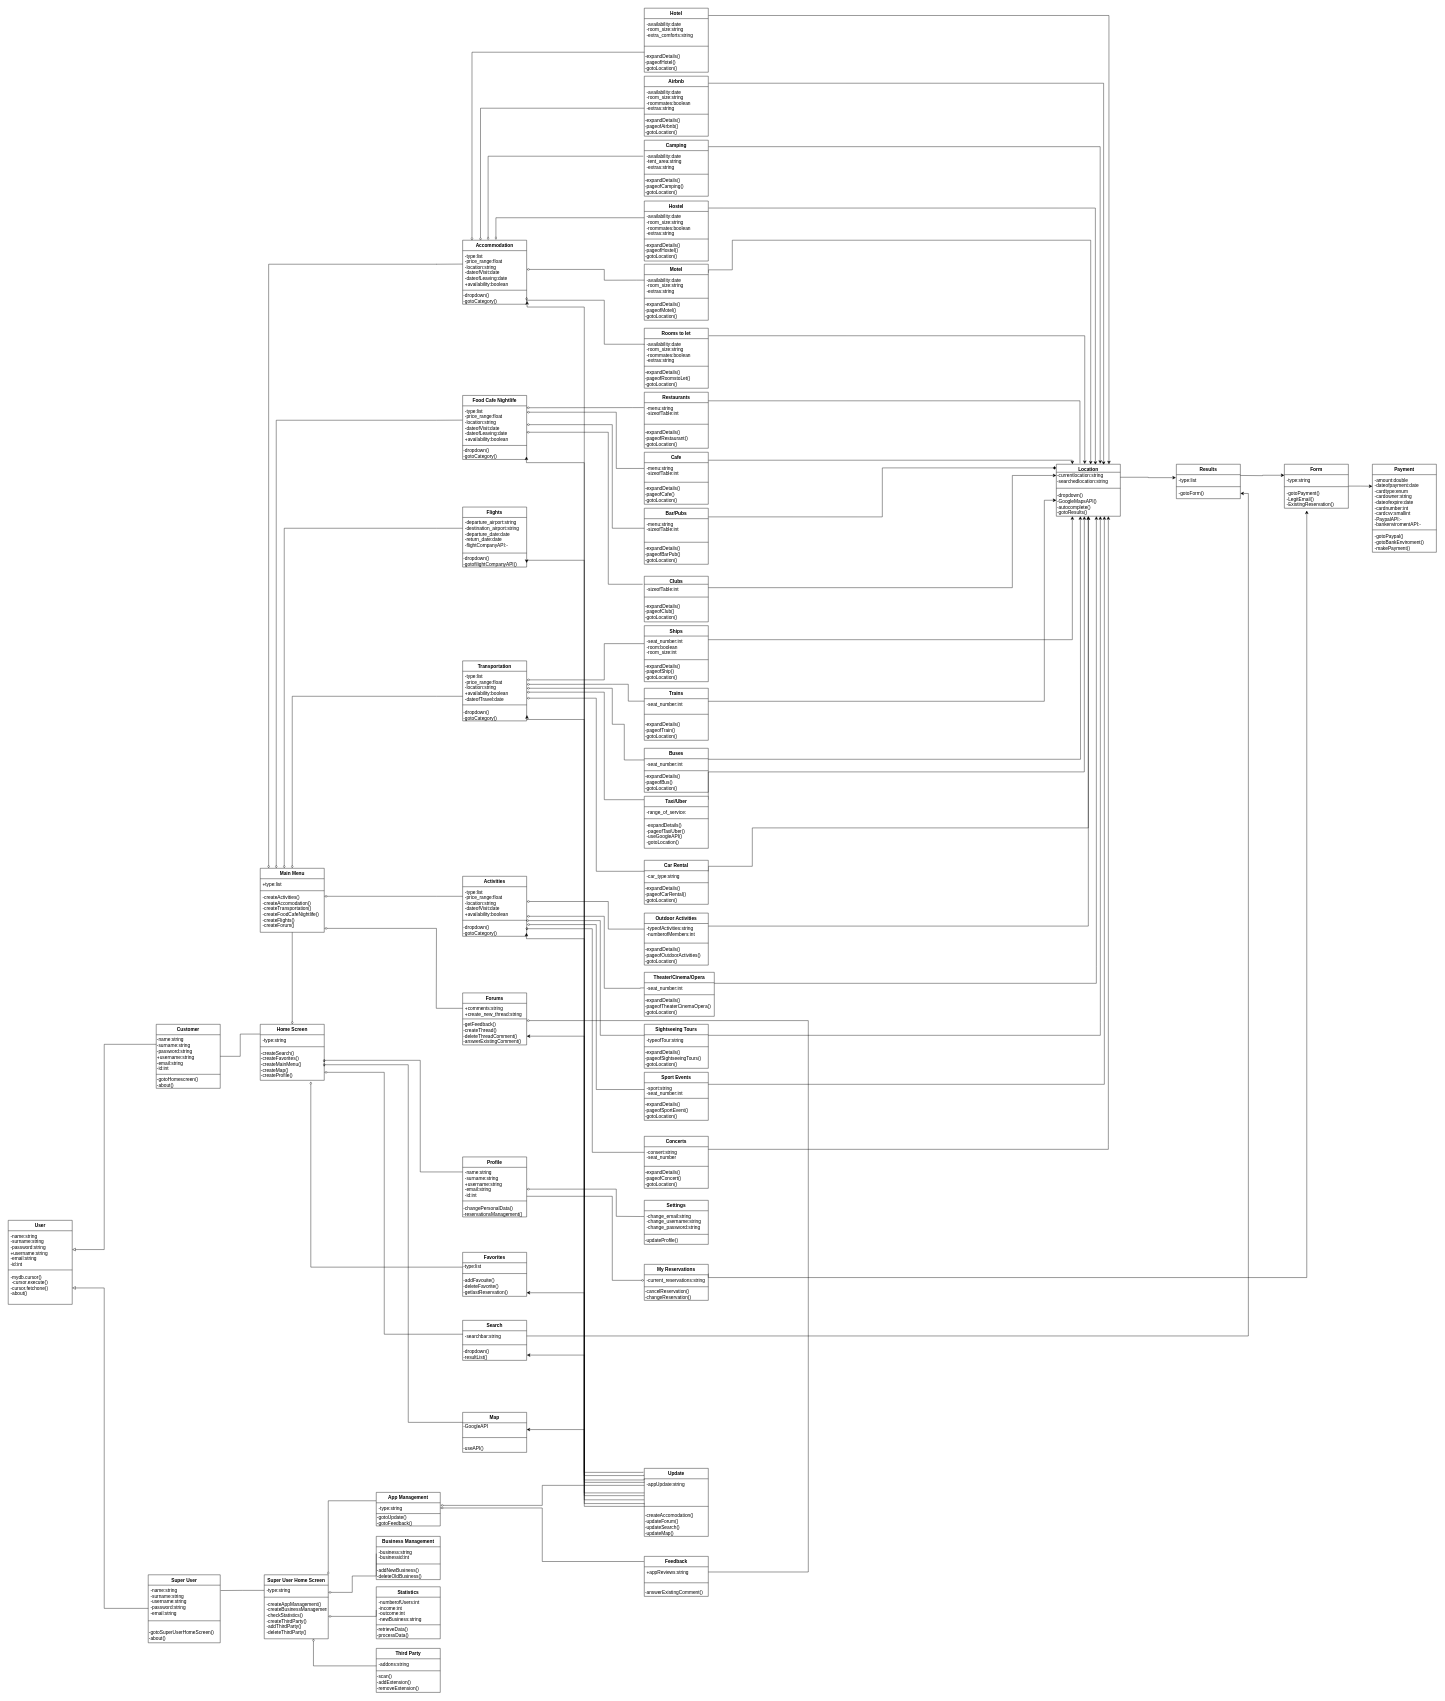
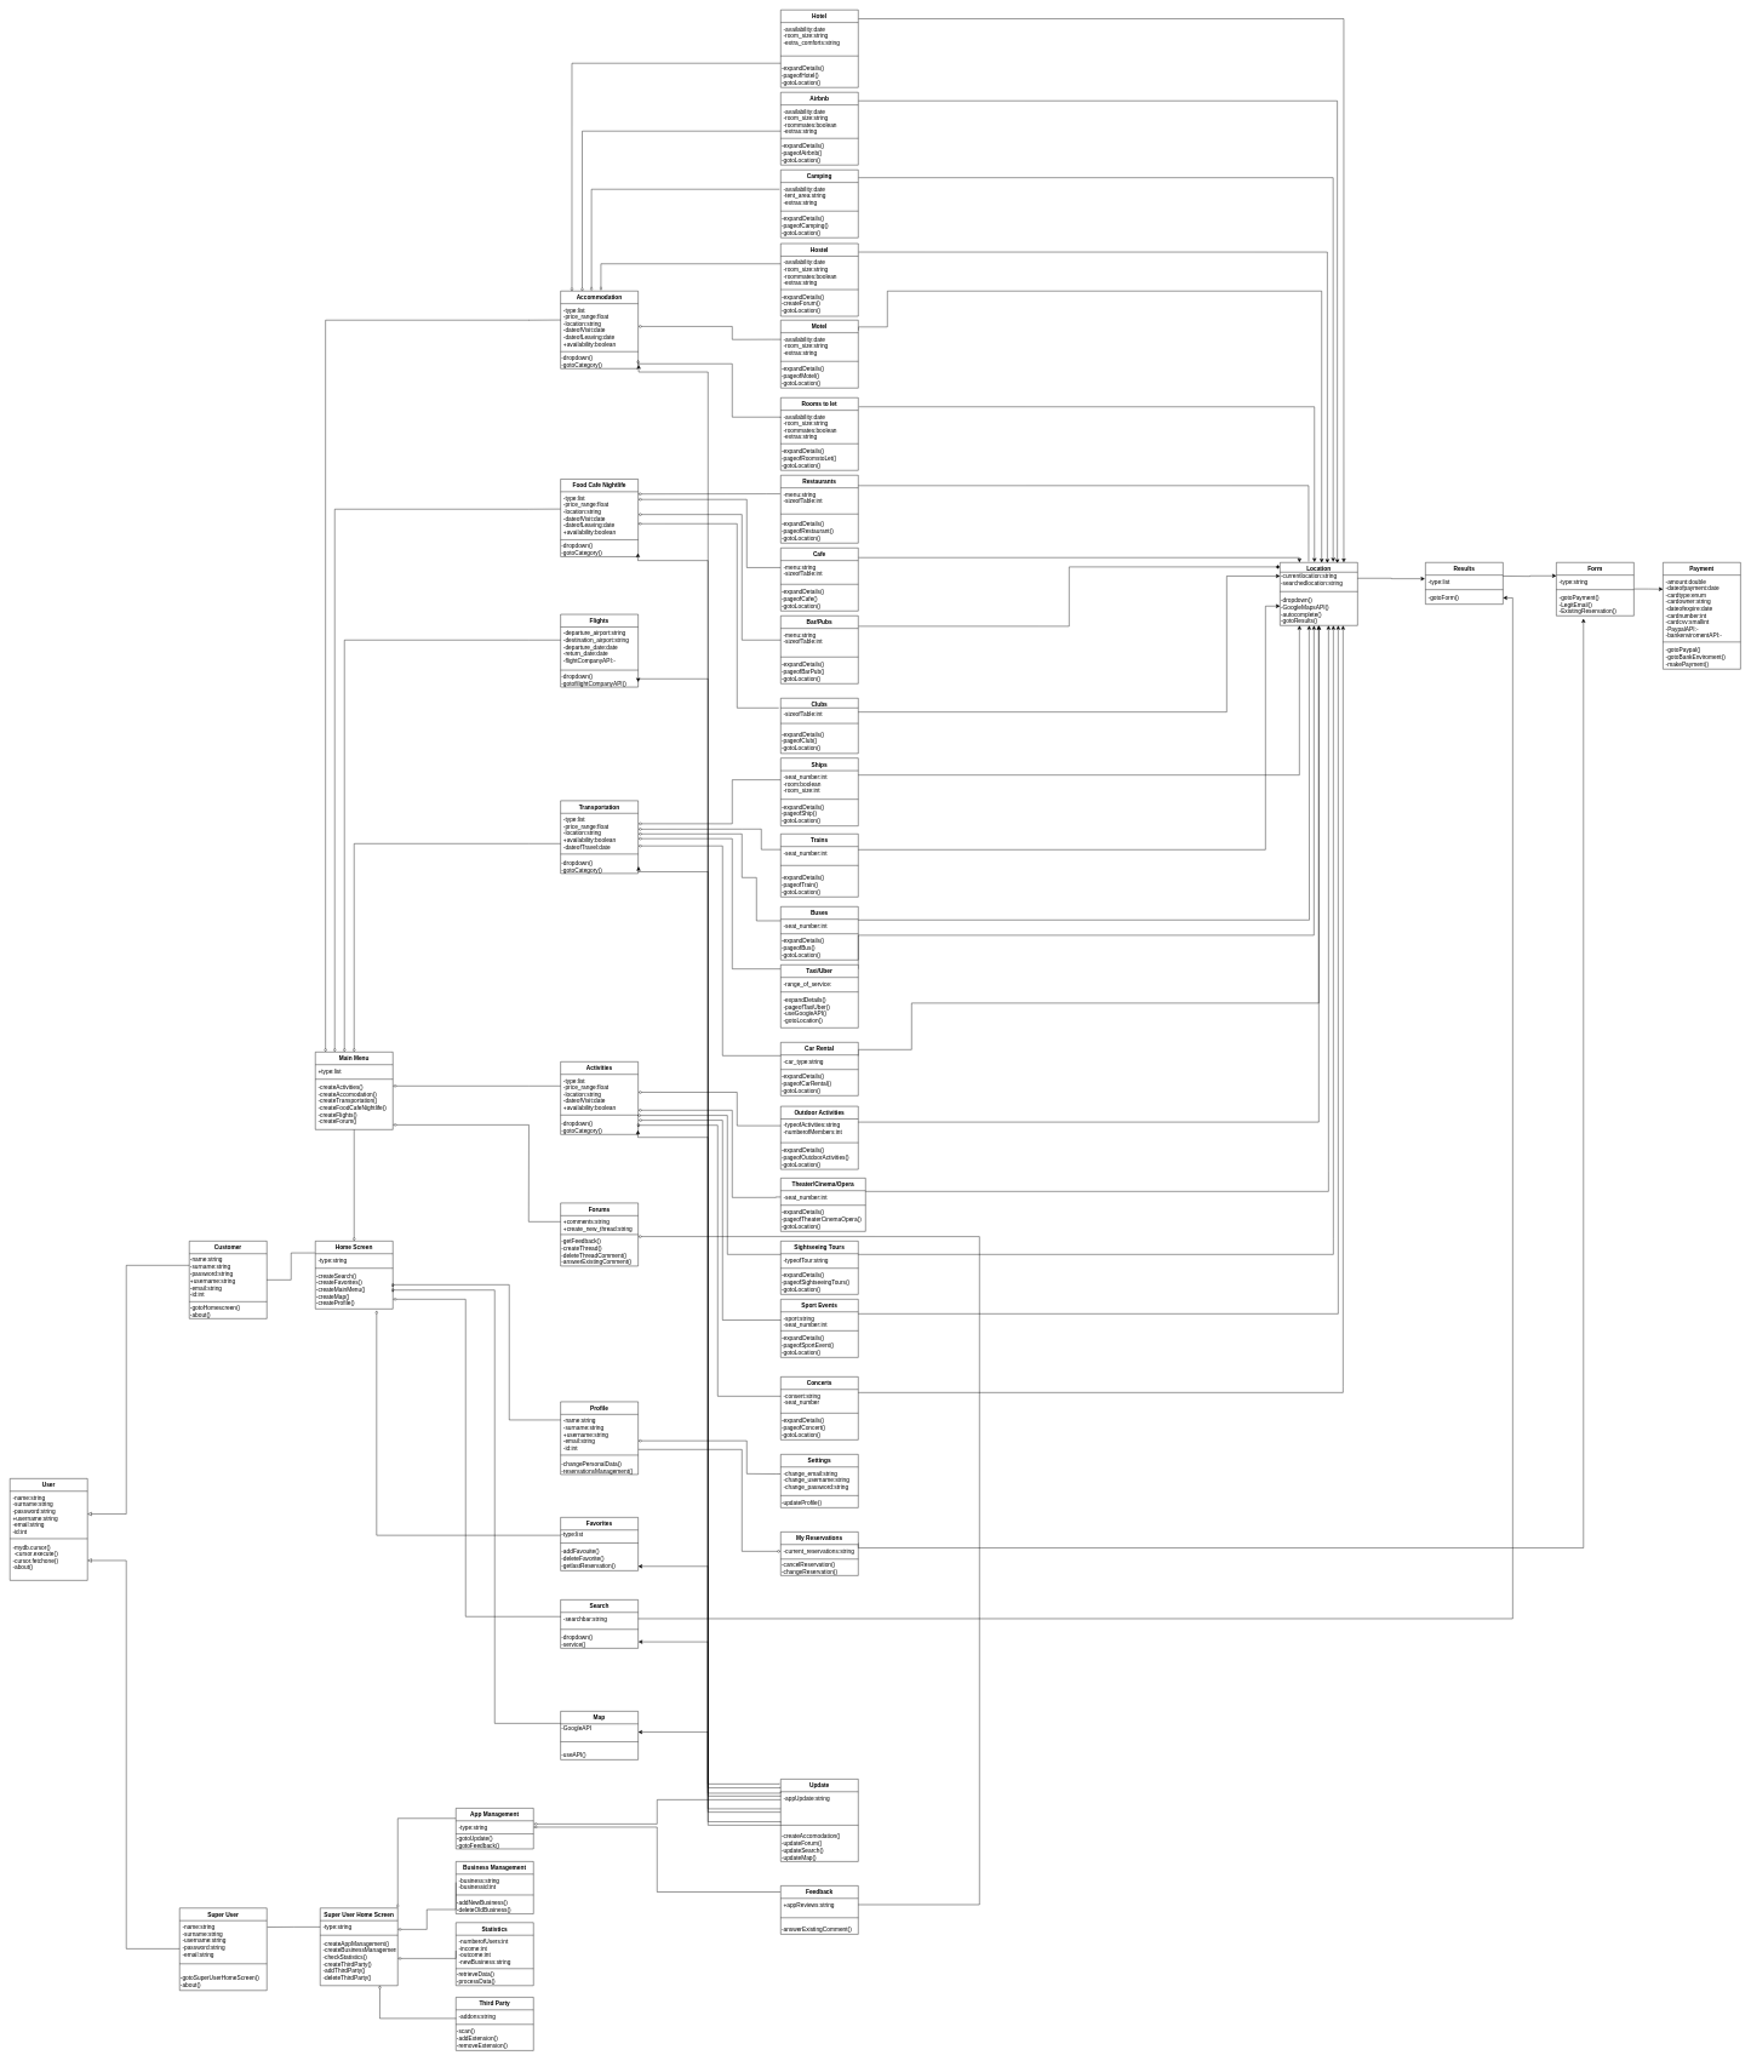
- <mxCell id="111" value="&lt;span style=&quot;&quot;&gt;-expandDetails()&lt;/span&gt;&lt;br style=&quot;&quot;&gt;&lt;span style=&quot;&quot;&gt;-pageofHostel()&lt;/span&gt;&lt;br style=&quot;&quot;&gt;&lt;span style=&quot;&quot;&gt;-gotoLocation()&lt;/span&gt;" style="text;html=1;align=left;verticalAlign=middle;resizable=0;points=[];autosize=1;strokeColor=none;fillColor=none;" parent="108" vertex="1"><mxGeometry y="100" width="160" height="50" as="geometry" /></mxCell>
+ <mxCell id="111" value="&lt;span style=&quot;&quot;&gt;-expandDetails()&lt;/span&gt;&lt;br style=&quot;&quot;&gt;&lt;span style=&quot;&quot;&gt;-createForum()&lt;/span&gt;&lt;br style=&quot;&quot;&gt;&lt;span style=&quot;&quot;&gt;-gotoLocation()&lt;/span&gt;" style="text;html=1;align=left;verticalAlign=middle;resizable=0;points=[];autosize=1;strokeColor=none;fillColor=none;" parent="108" vertex="1"><mxGeometry y="100" width="160" height="50" as="geometry" /></mxCell>
- <mxCell id="207" style="rounded=0;orthogonalLoop=1;jettySize=auto;html=1;exitX=-0.001;exitY=0.974;exitDx=0;exitDy=0;entryX=1.001;entryY=0.636;entryDx=0;entryDy=0;exitPerimeter=0;elbow=vertical;edgeStyle=orthogonalEdgeStyle;entryPerimeter=0;" parent="1" source="88" target="57" edge="1"><mxGeometry relative="1" as="geometry"><Array as="points"><mxPoint x="1460" y="3749" /><mxPoint x="1460" y="2590" /></Array></mxGeometry></mxCell>
- <mxCell id="44" value="-dropdown()&lt;br&gt;-resultList()" style="text;html=1;align=left;verticalAlign=middle;resizable=0;points=[];autosize=1;strokeColor=none;fillColor=none;" parent="41" vertex="1"><mxGeometry y="70" width="160" height="30" as="geometry" /></mxCell>
+ <mxCell id="44" value="-dropdown()&lt;br&gt;-service()" style="text;html=1;align=left;verticalAlign=middle;resizable=0;points=[];autosize=1;strokeColor=none;fillColor=none;" parent="41" vertex="1"><mxGeometry y="70" width="160" height="30" as="geometry" /></mxCell>
